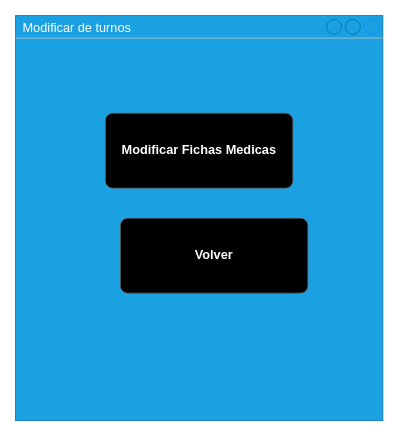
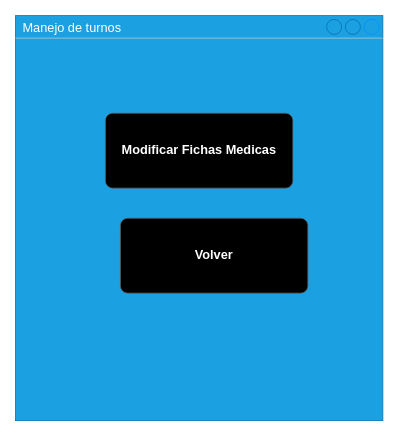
- <mxCell id="2" value="Modificar de turnos" style="strokeWidth=1;shadow=0;dashed=0;align=center;html=1;shape=mxgraph.mockup.containers.window;align=left;verticalAlign=top;spacingLeft=8;strokeColor2=#008cff;strokeColor3=#c4c4c4;mainText=;fontSize=17;labelBackgroundColor=none;whiteSpace=wrap;fillColor=#1ba1e2;fontColor=#ffffff;strokeColor=#006EAF;" vertex="1" parent="1"><mxGeometry x="20" y="20" width="490" height="540" as="geometry" /></mxCell>
+ <mxCell id="2" value="Manejo de turnos" style="strokeWidth=1;shadow=0;dashed=0;align=center;html=1;shape=mxgraph.mockup.containers.window;align=left;verticalAlign=top;spacingLeft=8;strokeColor2=#008cff;strokeColor3=#c4c4c4;mainText=;fontSize=17;labelBackgroundColor=none;whiteSpace=wrap;fillColor=#1ba1e2;fontColor=#ffffff;strokeColor=#006EAF;" vertex="1" parent="1"><mxGeometry x="20" y="20" width="490" height="540" as="geometry" /></mxCell>
